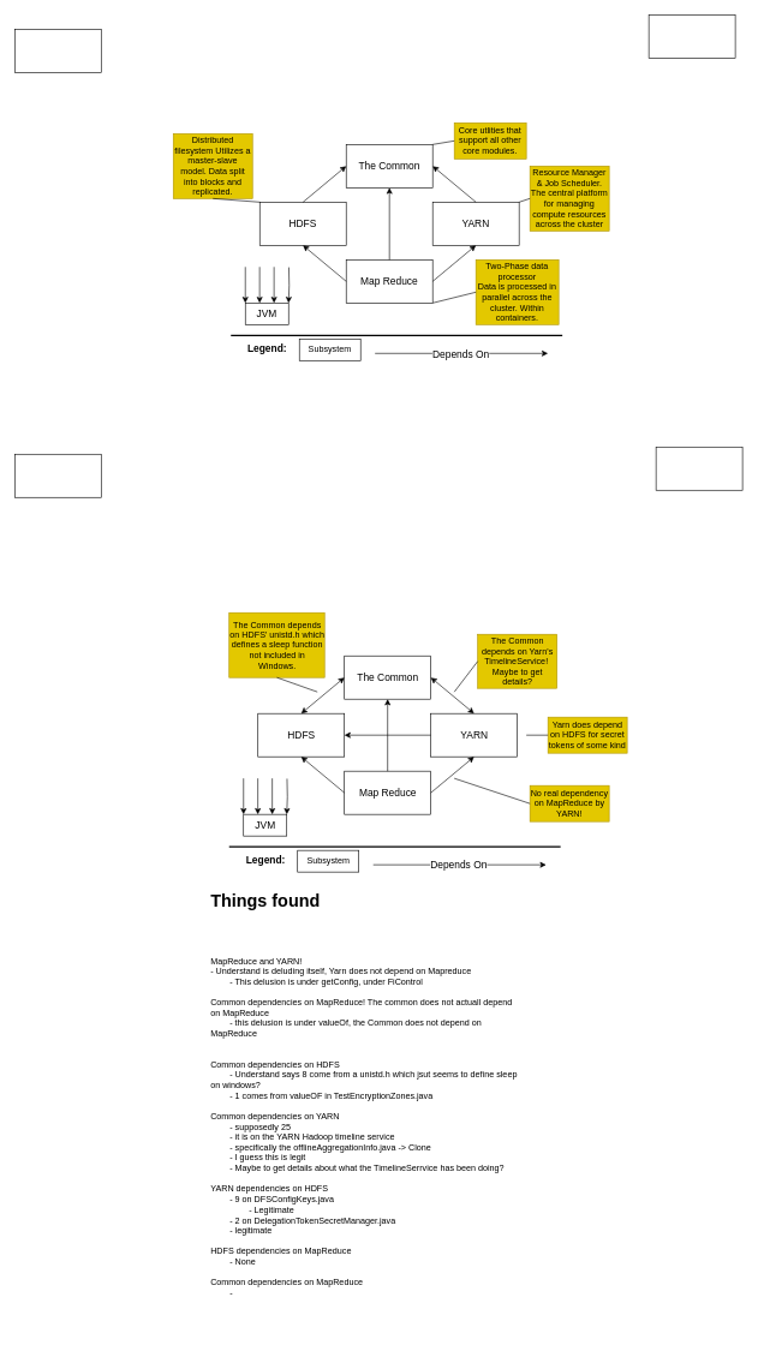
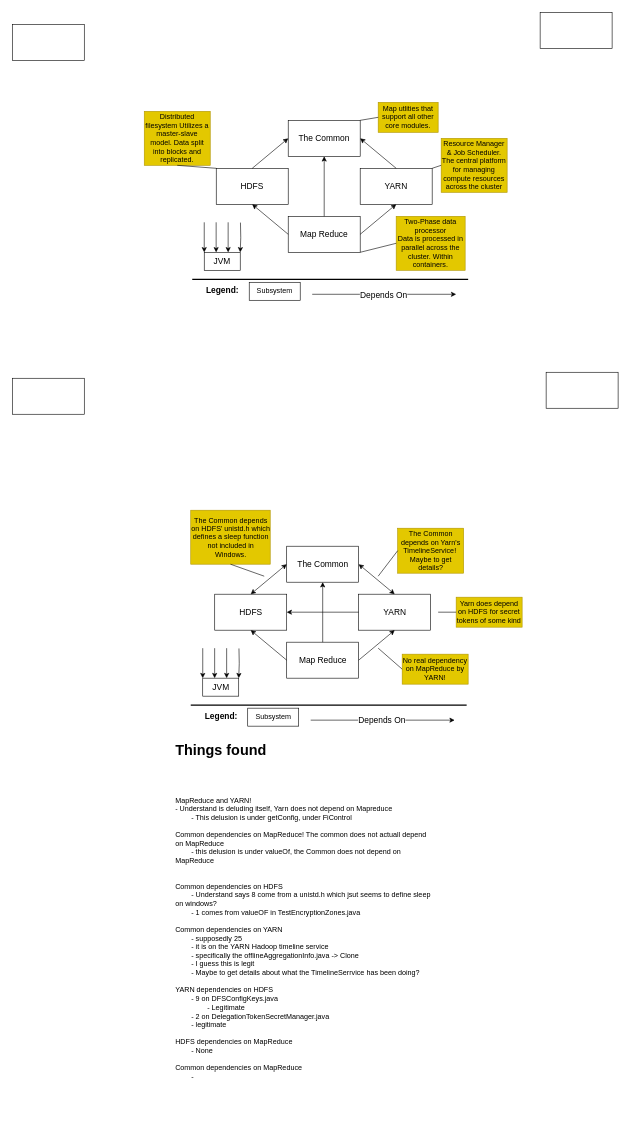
- <mxCell id="12" value="Core utlities that support all other core modules." style="rounded=0;whiteSpace=wrap;html=1;fillColor=#e3c800;fontColor=#000000;strokeColor=#B09500;" parent="1" vertex="1"><mxGeometry x="630" y="170" width="100" height="50" as="geometry" /></mxCell>
+ <mxCell id="12" value="Map utlities that support all other core modules." style="rounded=0;whiteSpace=wrap;html=1;fillColor=#e3c800;fontColor=#000000;strokeColor=#B09500;" parent="1" vertex="1"><mxGeometry x="630" y="170" width="100" height="50" as="geometry" /></mxCell>
- <mxCell id="45" value="No real dependency on MapReduce by YARN!" style="rounded=0;whiteSpace=wrap;html=1;fillColor=#e3c800;fontColor=#000000;strokeColor=#B09500;" vertex="1" parent="1"><mxGeometry x="735" y="1090" width="110" height="50" as="geometry" /></mxCell>
+ <mxCell id="45" value="No real dependency on MapReduce by YARN!" style="rounded=0;whiteSpace=wrap;html=1;fillColor=#e3c800;fontColor=#000000;strokeColor=#B09500;" vertex="1" parent="1"><mxGeometry x="670" y="1090" width="110" height="50" as="geometry" /></mxCell>
